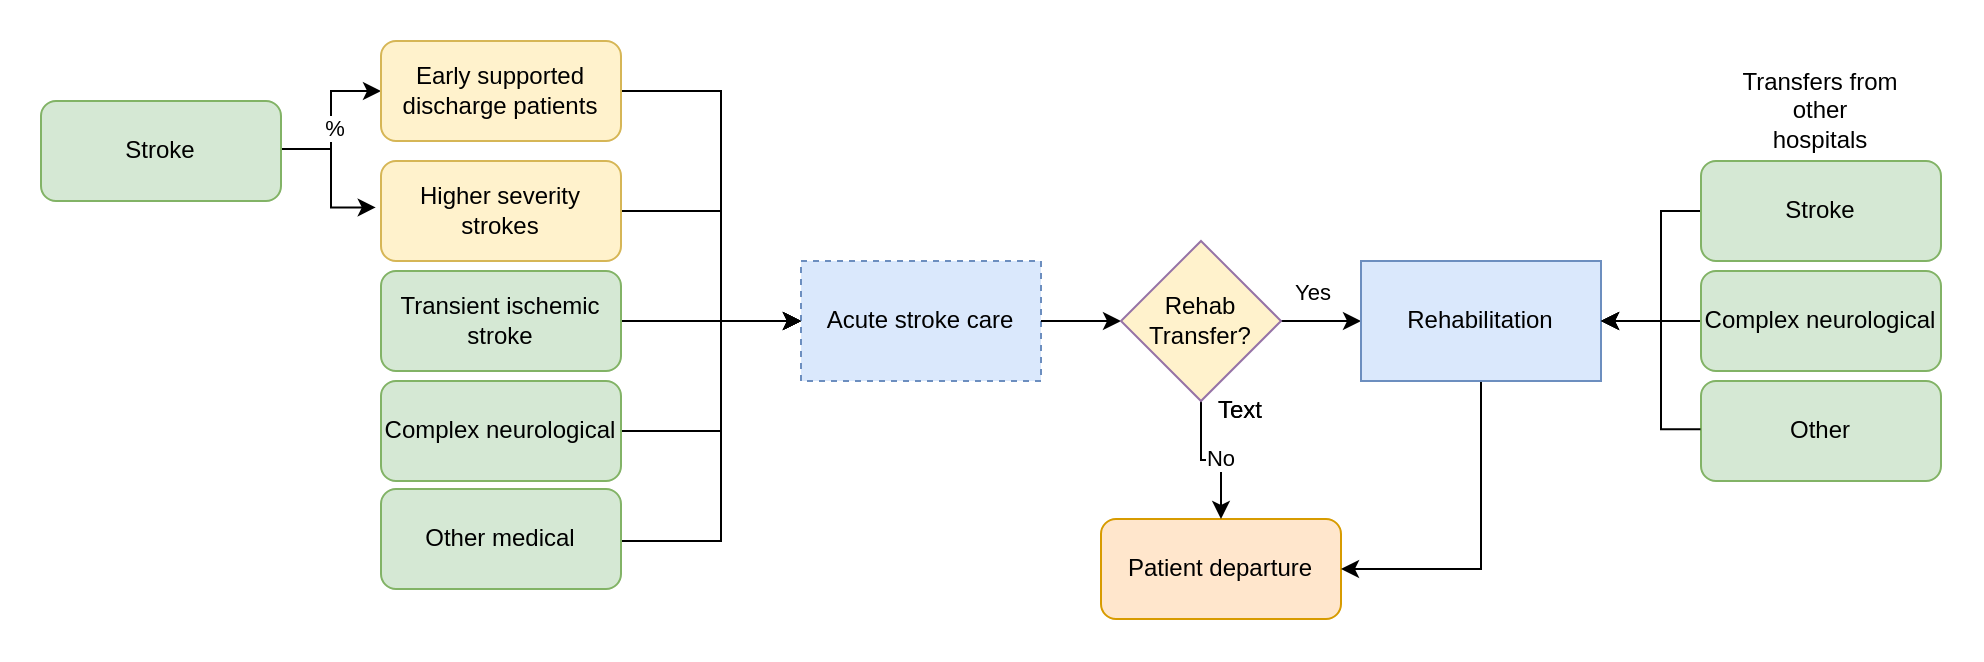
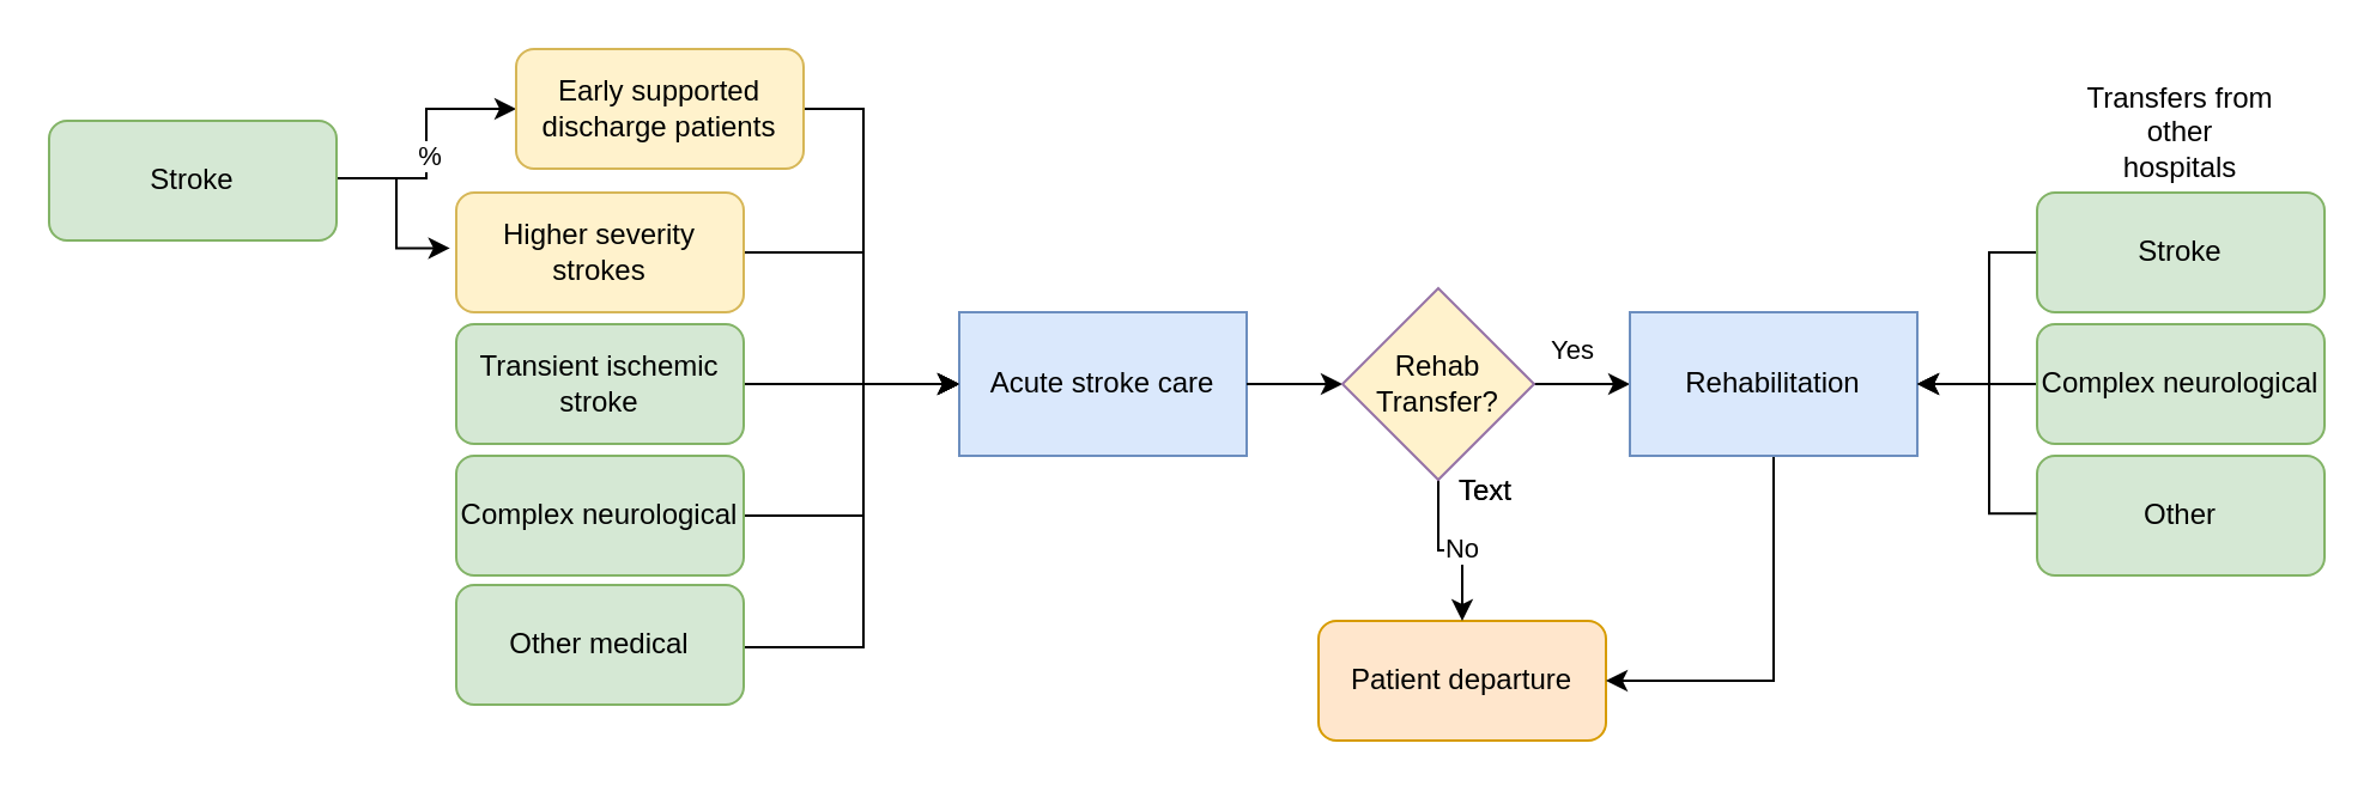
- <mxCell id="27" value="Early supported discharge patients" style="rounded=1;whiteSpace=wrap;html=1;fillColor=#fff2cc;strokeColor=#d6b656;" vertex="1" parent="1"><mxGeometry x="190" y="20" width="120" height="50" as="geometry" /></mxCell>
+ <mxCell id="27" value="Early supported discharge patients" style="rounded=1;whiteSpace=wrap;html=1;fillColor=#fff2cc;strokeColor=#d6b656;" vertex="1" parent="1"><mxGeometry x="215" y="20" width="120" height="50" as="geometry" /></mxCell>
- <mxCell id="11" value="Acute stroke care" style="rounded=0;whiteSpace=wrap;html=1;fillColor=#dae8fc;strokeColor=#6c8ebf;dashed=1;" vertex="1" parent="1"><mxGeometry x="400" y="130" width="120" height="60" as="geometry" /></mxCell>
+ <mxCell id="11" value="Acute stroke care" style="rounded=0;whiteSpace=wrap;html=1;fillColor=#dae8fc;strokeColor=#6c8ebf;" vertex="1" parent="1"><mxGeometry x="400" y="130" width="120" height="60" as="geometry" /></mxCell>
